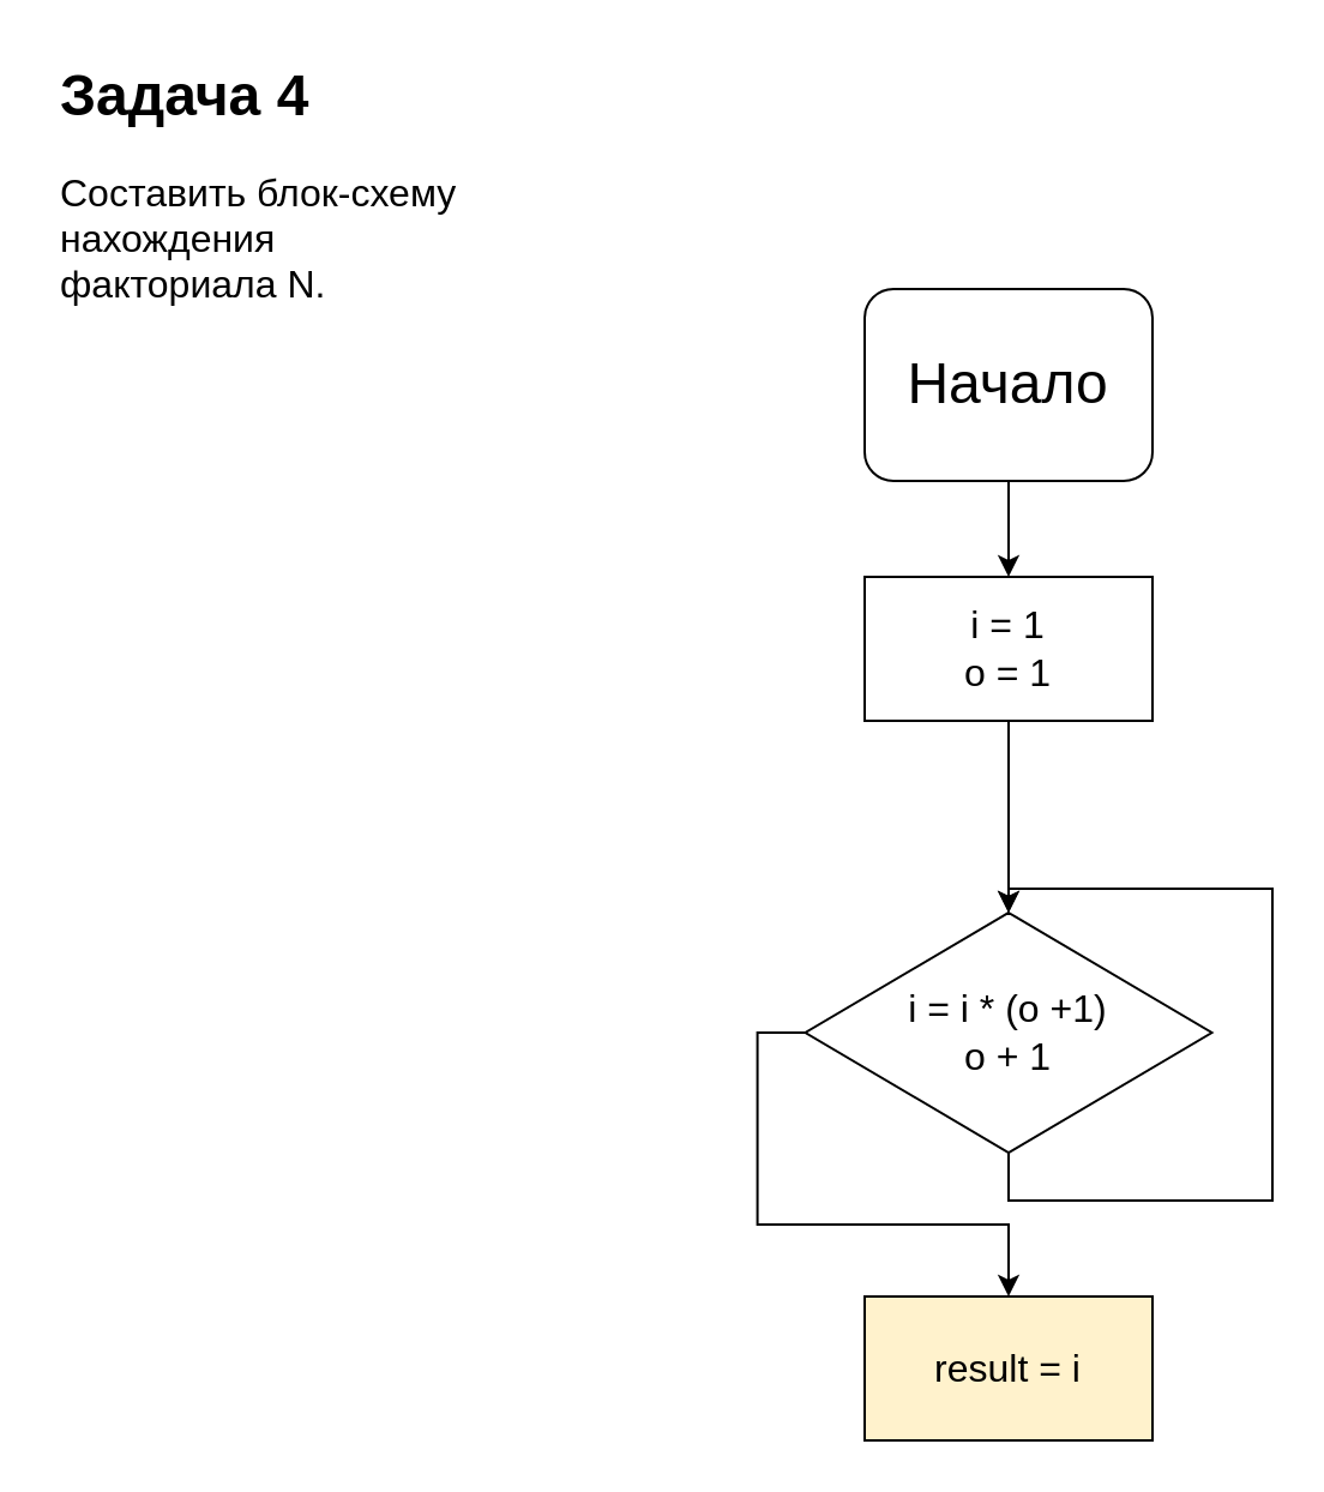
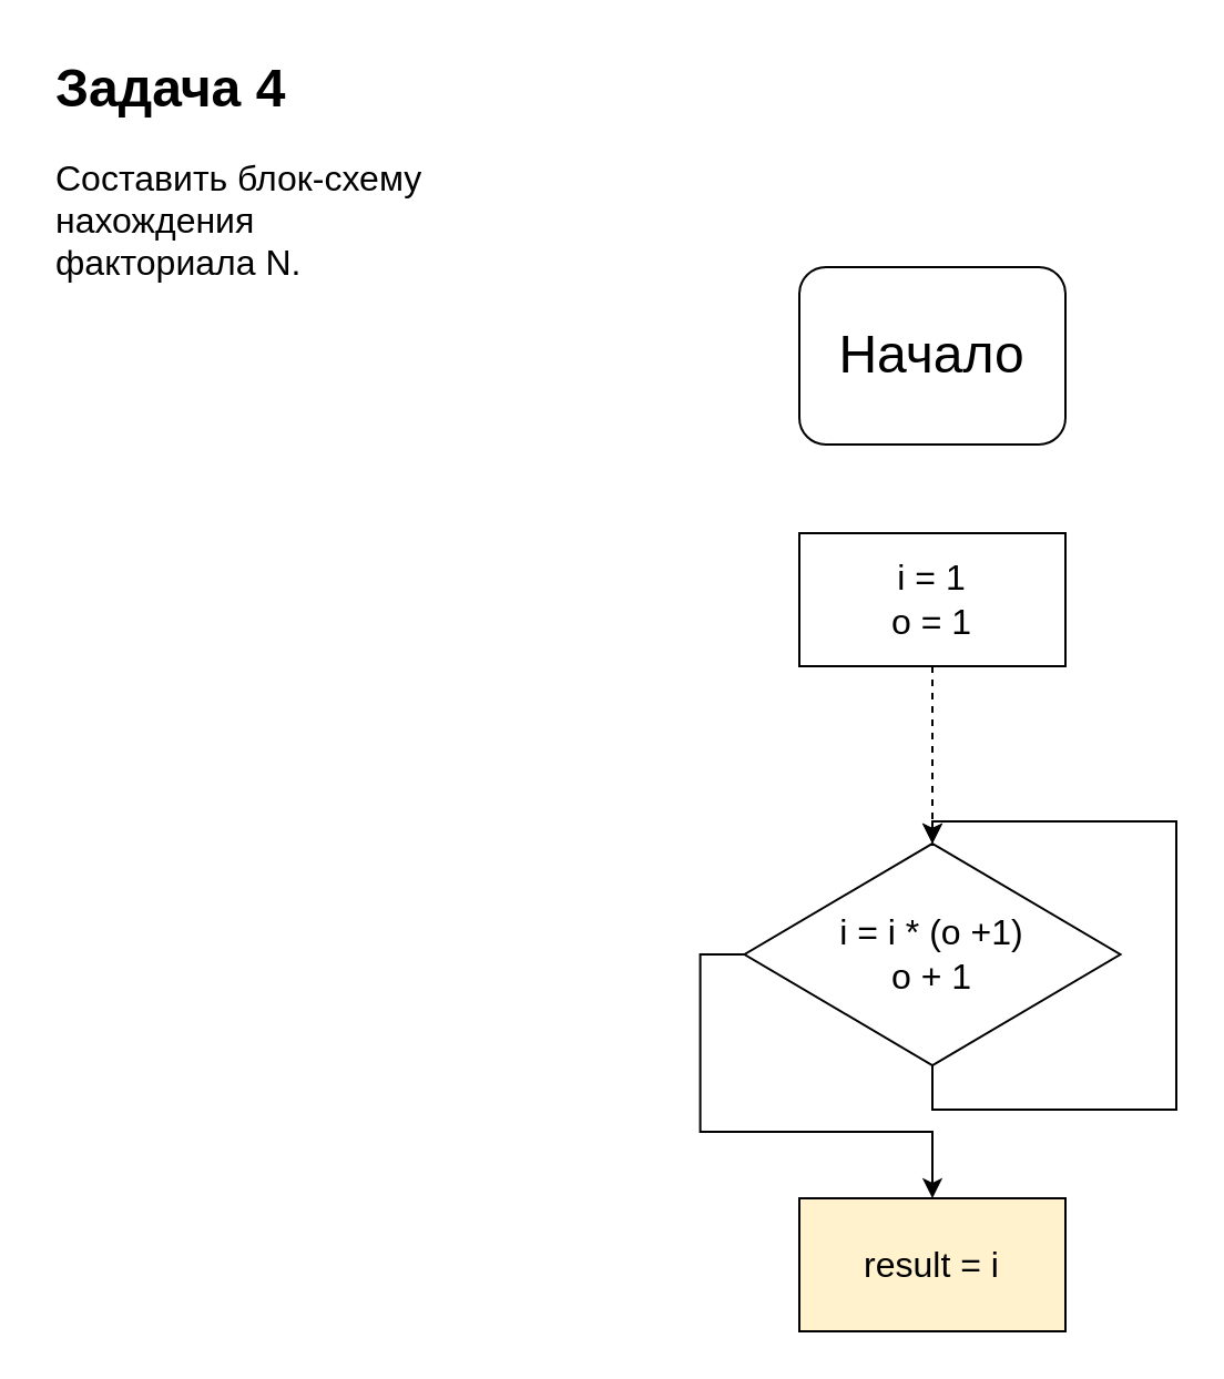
- <mxCell id="3" style="edgeStyle=orthogonalEdgeStyle;rounded=0;orthogonalLoop=1;jettySize=auto;html=1;exitX=0.5;exitY=1;exitDx=0;exitDy=0;entryX=0.5;entryY=0;entryDx=0;entryDy=0;fontSize=16;" edge="1" parent="1" source="4" target="6"><mxGeometry relative="1" as="geometry" /></mxCell>
- <mxCell id="5" style="edgeStyle=orthogonalEdgeStyle;rounded=0;orthogonalLoop=1;jettySize=auto;html=1;exitX=0.5;exitY=1;exitDx=0;exitDy=0;entryX=0.5;entryY=0;entryDx=0;entryDy=0;fontSize=16;" edge="1" parent="1" source="6" target="9"><mxGeometry relative="1" as="geometry" /></mxCell>
+ <mxCell id="5" style="edgeStyle=orthogonalEdgeStyle;rounded=0;orthogonalLoop=1;jettySize=auto;html=1;exitX=0.5;exitY=1;exitDx=0;exitDy=0;entryX=0.5;entryY=0;entryDx=0;entryDy=0;fontSize=16;dashed=1;" edge="1" parent="1" source="6" target="9"><mxGeometry relative="1" as="geometry" /></mxCell>
